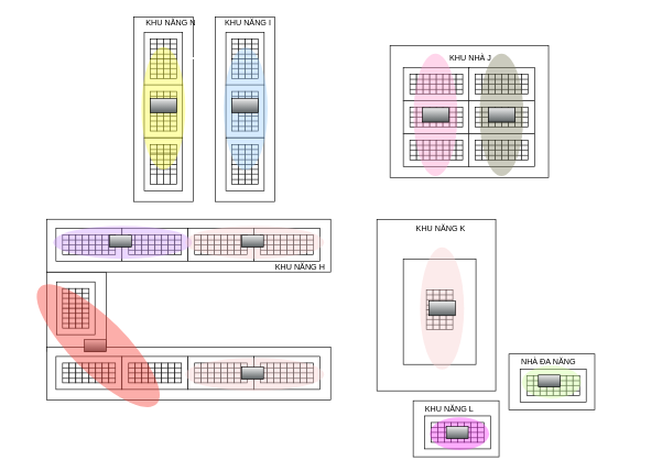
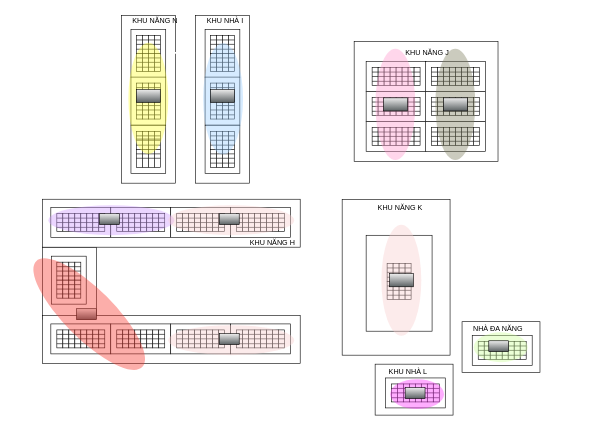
- <mxCell id="802" value="KHU NĂNG I" style="text;html=1;align=center;verticalAlign=middle;whiteSpace=wrap;rounded=0;" parent="1" vertex="1"><mxGeometry x="304.69" y="20.43" width="140" height="30" as="geometry" /></mxCell>
+ <mxCell id="802" value="KHU NHÀ I" style="text;html=1;align=center;verticalAlign=middle;whiteSpace=wrap;rounded=0;" parent="1" vertex="1"><mxGeometry x="304.69" y="20.43" width="140" height="30" as="geometry" /></mxCell>
- <mxCell id="339" value="KHU NHÀ J" style="text;html=1;align=center;verticalAlign=middle;whiteSpace=wrap;rounded=0;" parent="1" vertex="1"><mxGeometry x="642" y="72.22" width="140" height="30" as="geometry" /></mxCell>
+ <mxCell id="339" value="KHU NĂNG J" style="text;html=1;align=center;verticalAlign=middle;whiteSpace=wrap;rounded=0;" parent="1" vertex="1"><mxGeometry x="642" y="72.22" width="140" height="30" as="geometry" /></mxCell>
- <mxCell id="340" value="KHU NĂNG L" style="text;html=1;align=center;verticalAlign=middle;whiteSpace=wrap;rounded=0;" parent="1" vertex="1"><mxGeometry x="610" y="605" width="140" height="30" as="geometry" /></mxCell>
+ <mxCell id="340" value="KHU NHÀ L" style="text;html=1;align=center;verticalAlign=middle;whiteSpace=wrap;rounded=0;" parent="1" vertex="1"><mxGeometry x="610" y="605" width="140" height="30" as="geometry" /></mxCell>
